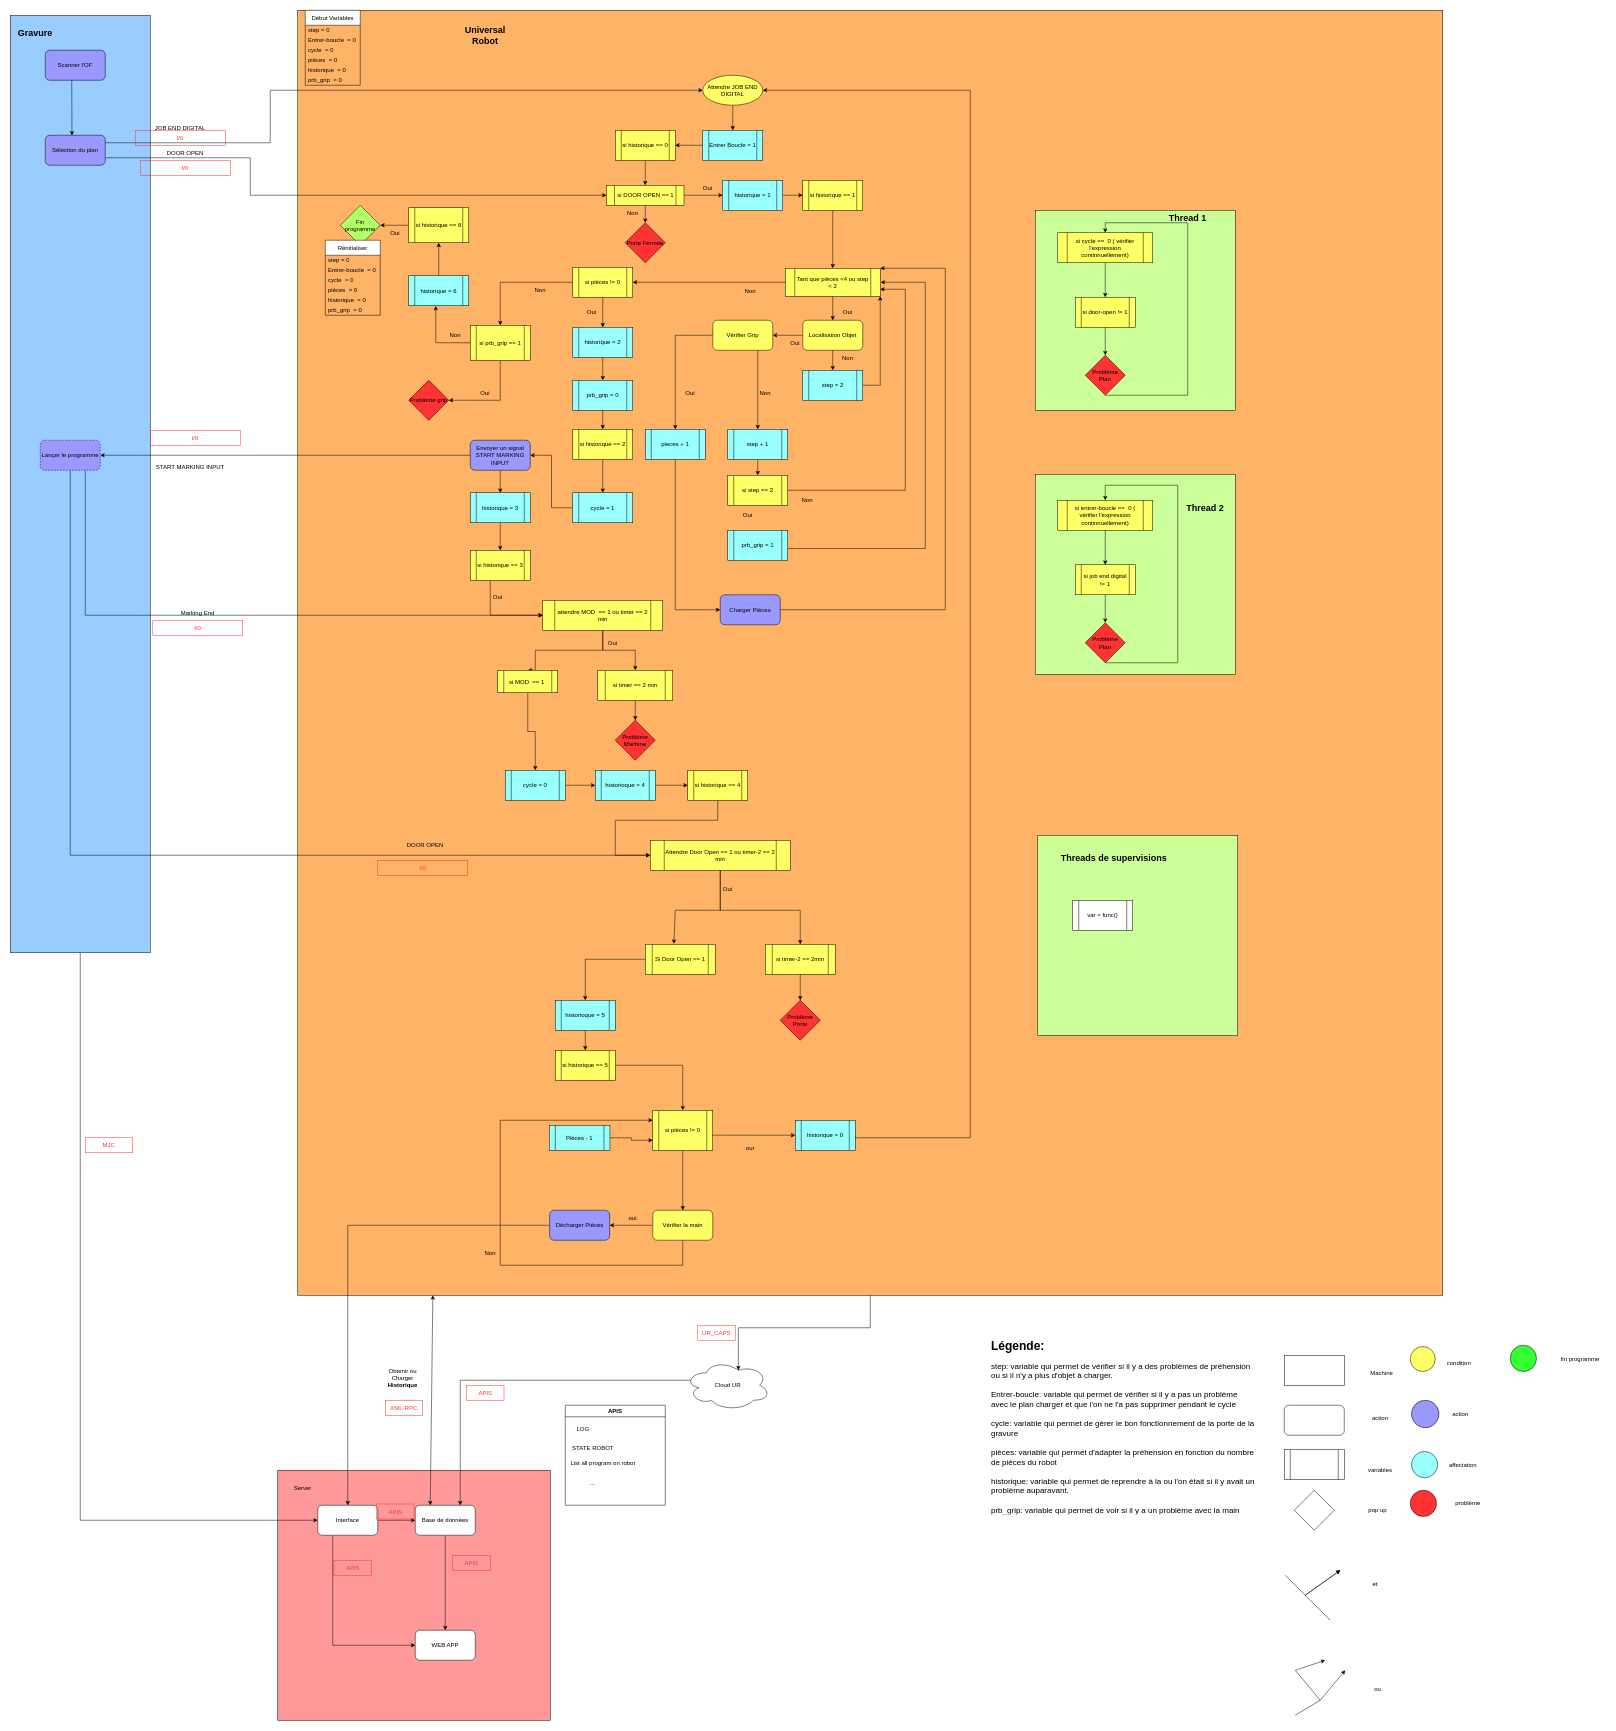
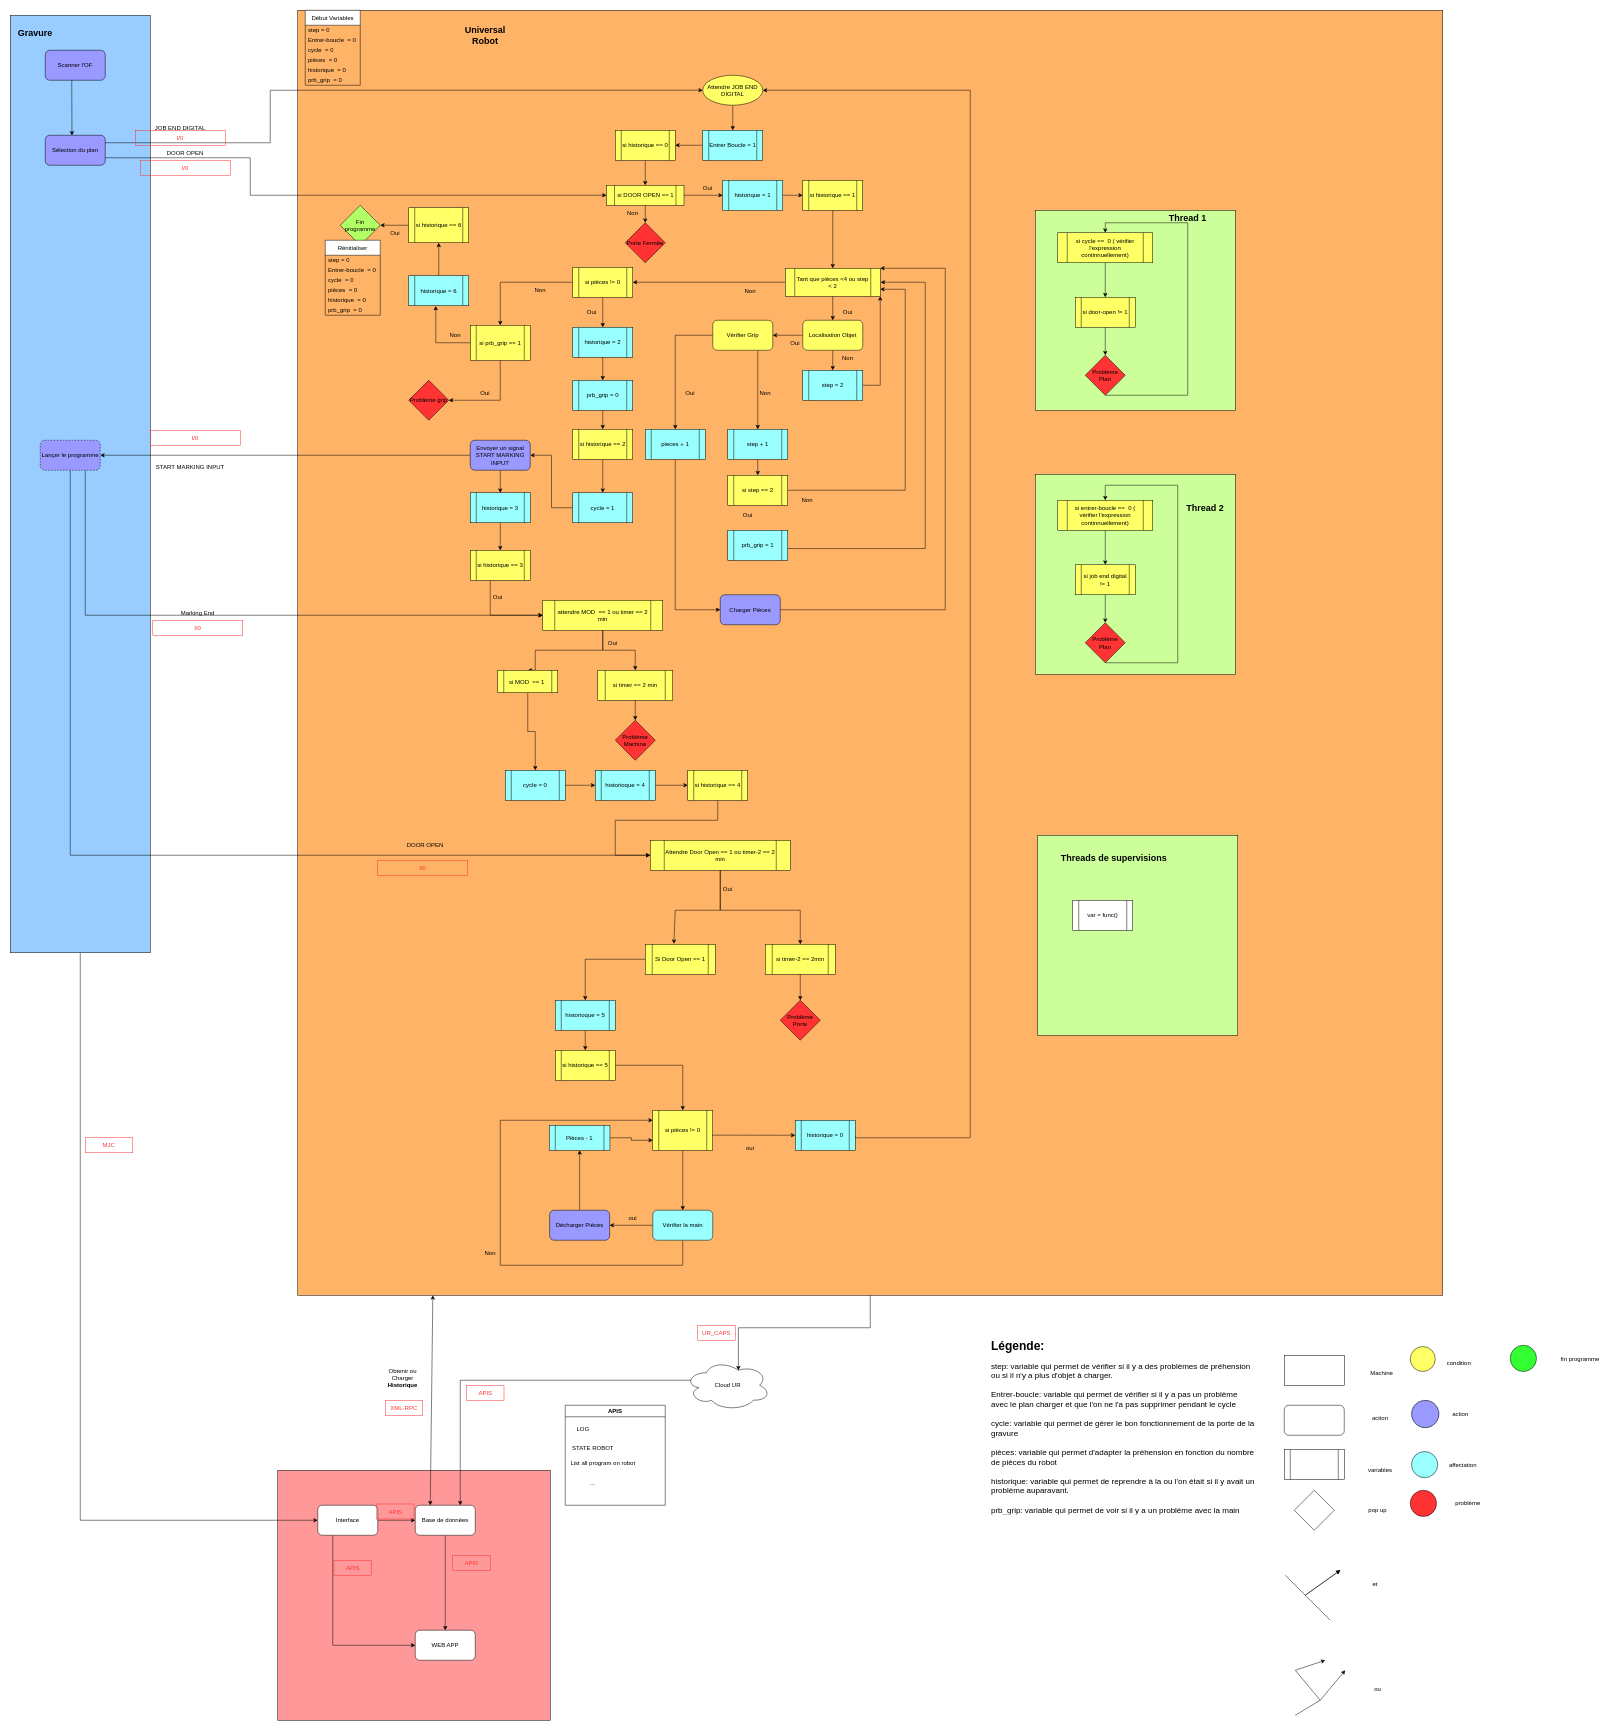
- <mxCell id="21" value="Vérifier la main" style="rounded=1;whiteSpace=wrap;html=1;fillColor=#FFFF66;" parent="1" vertex="1"><mxGeometry x="1305" y="2420" width="120" height="60" as="geometry" /></mxCell>
+ <mxCell id="21" value="Vérifier la main" style="rounded=1;whiteSpace=wrap;html=1;fillColor=#99ffff;" parent="1" vertex="1"><mxGeometry x="1305" y="2420" width="120" height="60" as="geometry" /></mxCell>
- <mxCell id="89" value="Server" style="text;html=1;align=center;verticalAlign=middle;whiteSpace=wrap;rounded=0;" parent="1" vertex="1"><mxGeometry x="575" y="2960" width="60" height="30" as="geometry" /></mxCell>
- <mxCell id="167" style="edgeStyle=orthogonalEdgeStyle;rounded=0;orthogonalLoop=1;jettySize=auto;html=1;" parent="1" source="168" target="87" edge="1"><mxGeometry relative="1" as="geometry" /></mxCell>
+ <mxCell id="167" style="edgeStyle=orthogonalEdgeStyle;rounded=0;orthogonalLoop=1;jettySize=auto;html=1;" parent="1" source="168" target="170" edge="1"><mxGeometry relative="1" as="geometry" /></mxCell>
